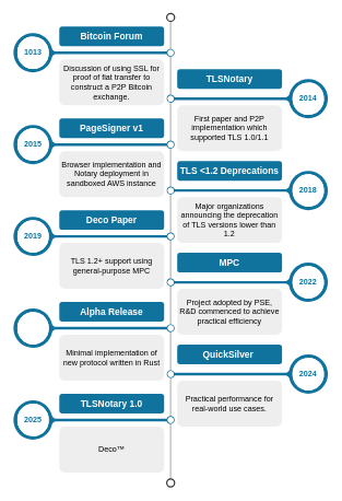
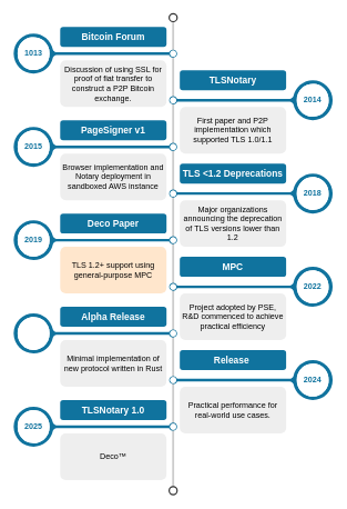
- <mxCell id="20" value="TLS 1.2+ support using&#10;general-purpose MPC" style="rounded=1;strokeColor=none;fillColor=#EEEEEE;align=center;arcSize=12;verticalAlign=middle;whiteSpace=wrap;fontSize=12;" vertex="1" parent="1"><mxGeometry x="90" y="370" width="160" height="70" as="geometry" /></mxCell>
+ <mxCell id="20" value="TLS 1.2+ support using&#10;general-purpose MPC" style="rounded=1;strokeColor=none;fillColor=#ffe6cc;align=center;arcSize=12;verticalAlign=middle;whiteSpace=wrap;fontSize=12;" vertex="1" parent="1"><mxGeometry x="90" y="370" width="160" height="70" as="geometry" /></mxCell>
- <mxCell id="25" value="QuickSilver&amp;nbsp;" style="fillColor=#10739E;strokecolor=none;rounded=1;fontColor=#FFFFFF;strokeColor=none;fontStyle=1;fontSize=14;whiteSpace=wrap;html=1;" vertex="1" parent="1"><mxGeometry x="270" y="525" width="160" height="30" as="geometry" /></mxCell>
+ <mxCell id="25" value="Release&amp;nbsp;" style="fillColor=#10739E;strokecolor=none;rounded=1;fontColor=#FFFFFF;strokeColor=none;fontStyle=1;fontSize=14;whiteSpace=wrap;html=1;" vertex="1" parent="1"><mxGeometry x="270" y="525" width="160" height="30" as="geometry" /></mxCell>
